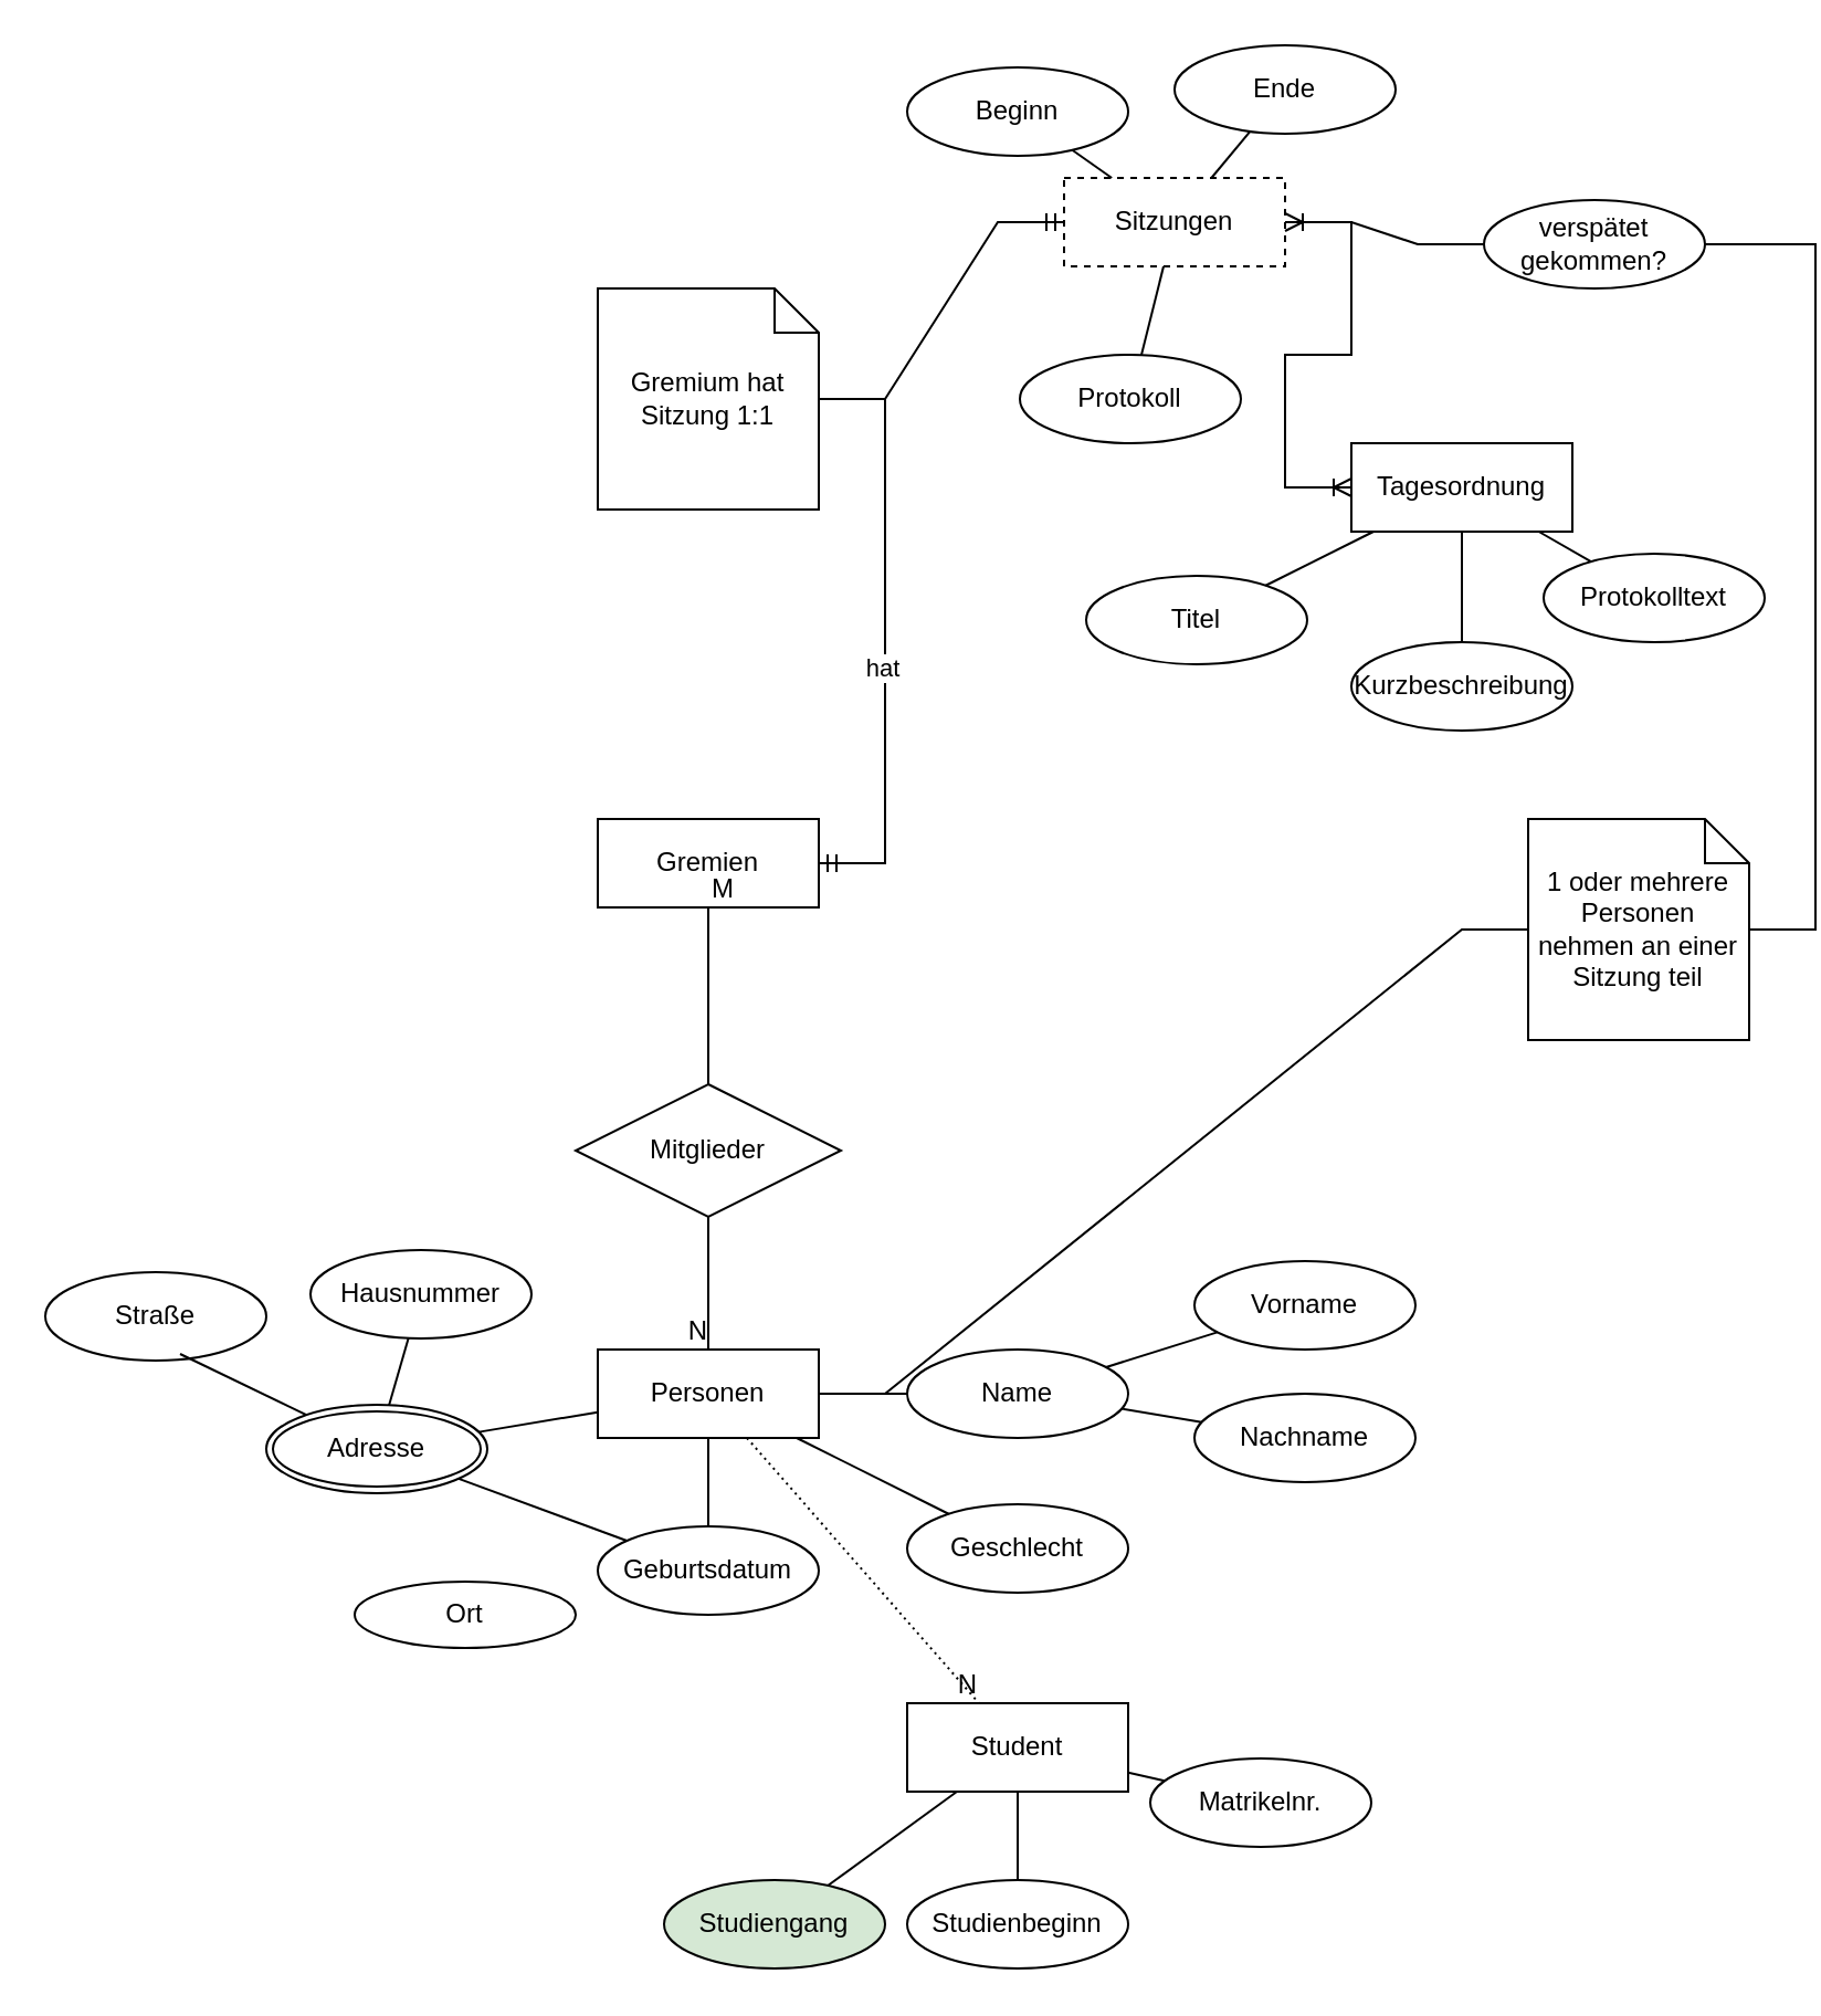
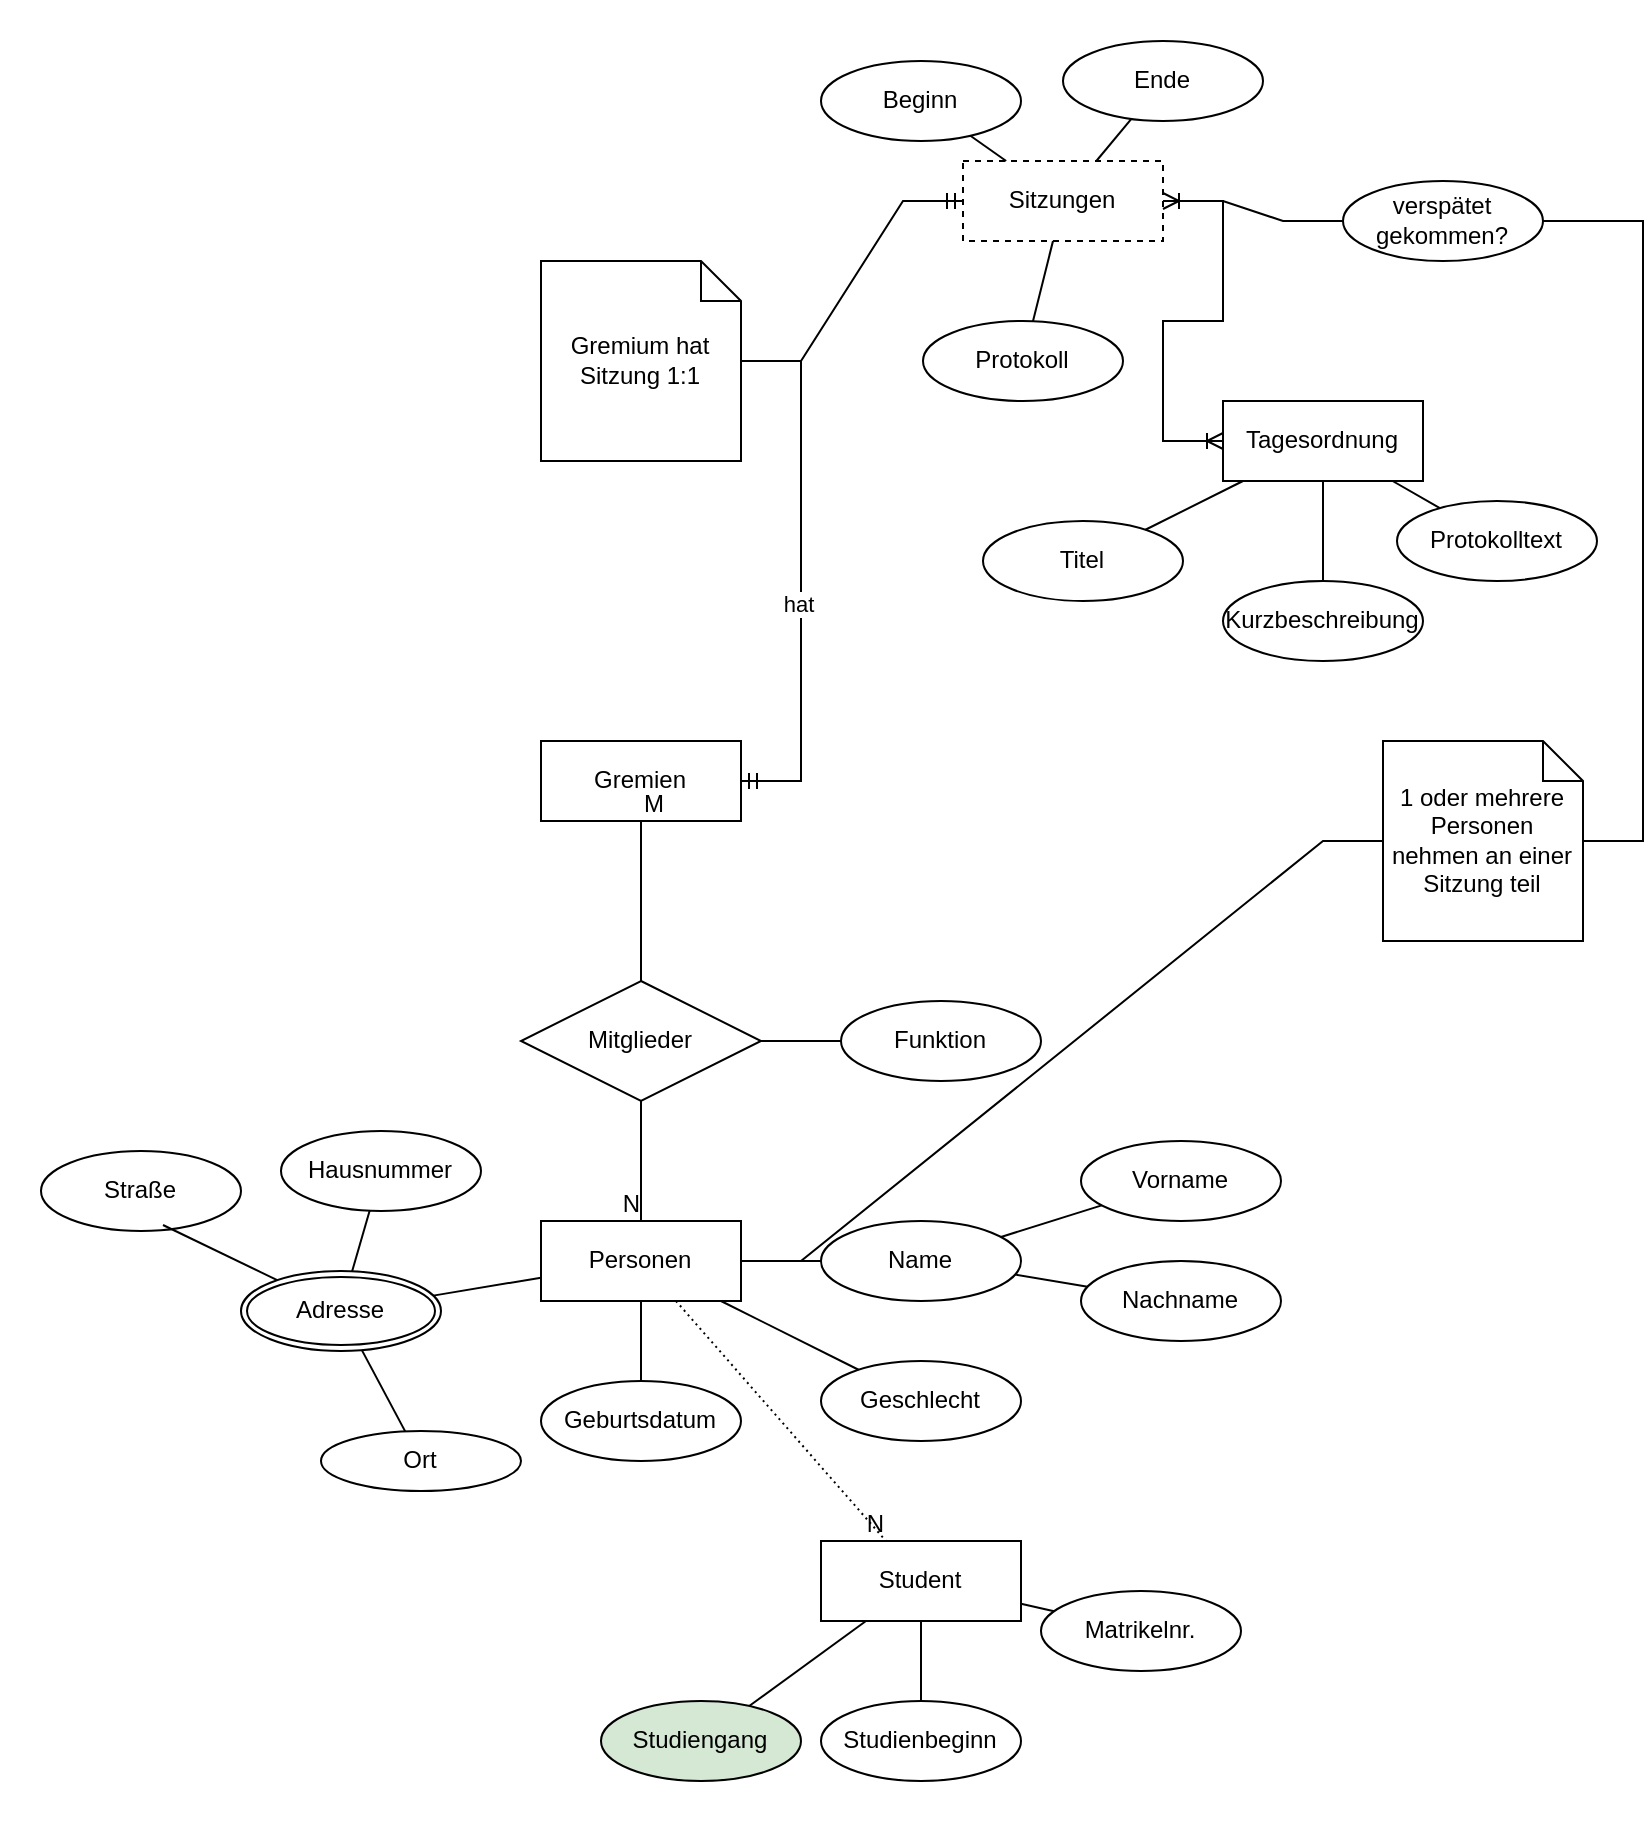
+ <mxCell id="4" value="" style="endArrow=none;html=1;rounded=0;" edge="1" parent="1" source="14" target="3"><mxGeometry relative="1" as="geometry"><mxPoint x="240" y="420" as="sourcePoint" /><mxPoint x="400" y="420" as="targetPoint" /></mxGeometry></mxCell>
+ <mxCell id="3" value="Funktion" style="ellipse;whiteSpace=wrap;html=1;align=center;" vertex="1" parent="1"><mxGeometry x="420" y="500" width="100" height="40" as="geometry" /></mxCell>
- <mxCell id="36" value="" style="endArrow=none;html=1;rounded=0;" edge="1" parent="1" source="31" target="18"><mxGeometry relative="1" as="geometry"><mxPoint x="300" y="715" as="sourcePoint" /><mxPoint x="460" y="715" as="targetPoint" /></mxGeometry></mxCell>
+ <mxCell id="36" value="" style="endArrow=none;html=1;rounded=0;" edge="1" parent="1" source="31" target="34"><mxGeometry relative="1" as="geometry"><mxPoint x="300" y="715" as="sourcePoint" /><mxPoint x="460" y="715" as="targetPoint" /></mxGeometry></mxCell>
